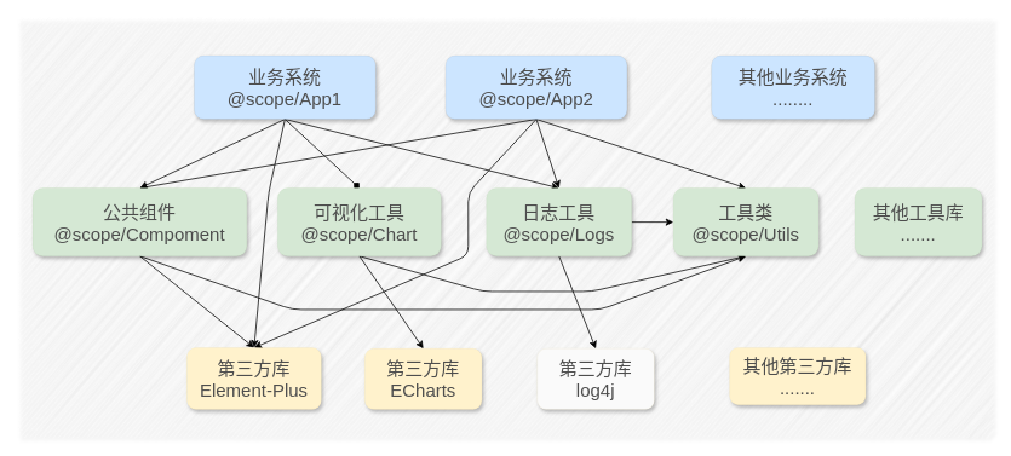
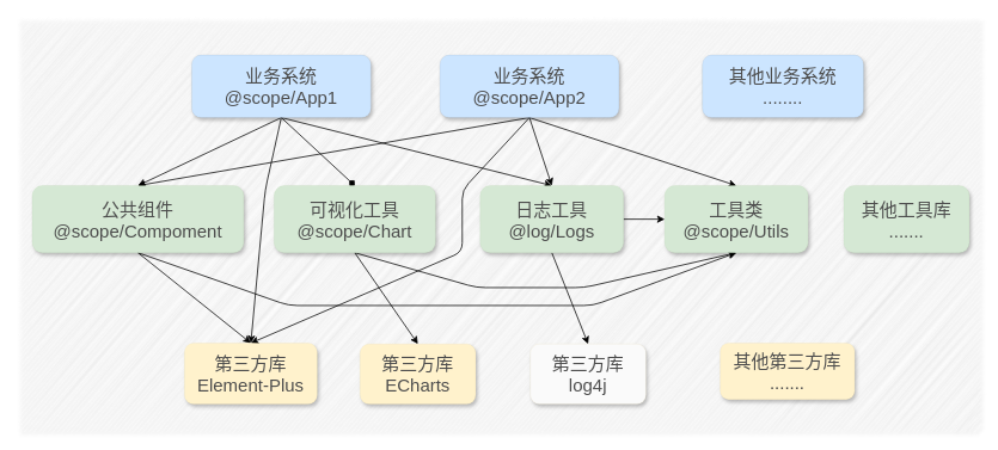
- <mxCell id="22" value="&lt;span&gt;&lt;font style=&quot;color: rgb(77, 77, 77);&quot;&gt;日志工具&lt;/font&gt;&lt;/span&gt;&lt;div&gt;&lt;span&gt;&lt;font style=&quot;color: rgb(77, 77, 77);&quot;&gt;@scope/Logs&lt;/font&gt;&lt;/span&gt;&lt;/div&gt;" style="rounded=1;whiteSpace=wrap;html=1;spacing=0;labelBackgroundColor=none;fillColor=#d5e8d4;strokeColor=#82b366;fontSize=20;shadow=1;glass=0;strokeWidth=0;fontStyle=0" parent="1" vertex="1"><mxGeometry x="535" y="207" width="160" height="75" as="geometry" /></mxCell>
+ <mxCell id="22" value="&lt;span&gt;&lt;font style=&quot;color: rgb(77, 77, 77);&quot;&gt;日志工具&lt;/font&gt;&lt;/span&gt;&lt;div&gt;&lt;span&gt;&lt;font style=&quot;color: rgb(77, 77, 77);&quot;&gt;@log/Logs&lt;/font&gt;&lt;/span&gt;&lt;/div&gt;" style="rounded=1;whiteSpace=wrap;html=1;spacing=0;labelBackgroundColor=none;fillColor=#d5e8d4;strokeColor=#82b366;fontSize=20;shadow=1;glass=0;strokeWidth=0;fontStyle=0" parent="1" vertex="1"><mxGeometry x="535" y="207" width="160" height="75" as="geometry" /></mxCell>
